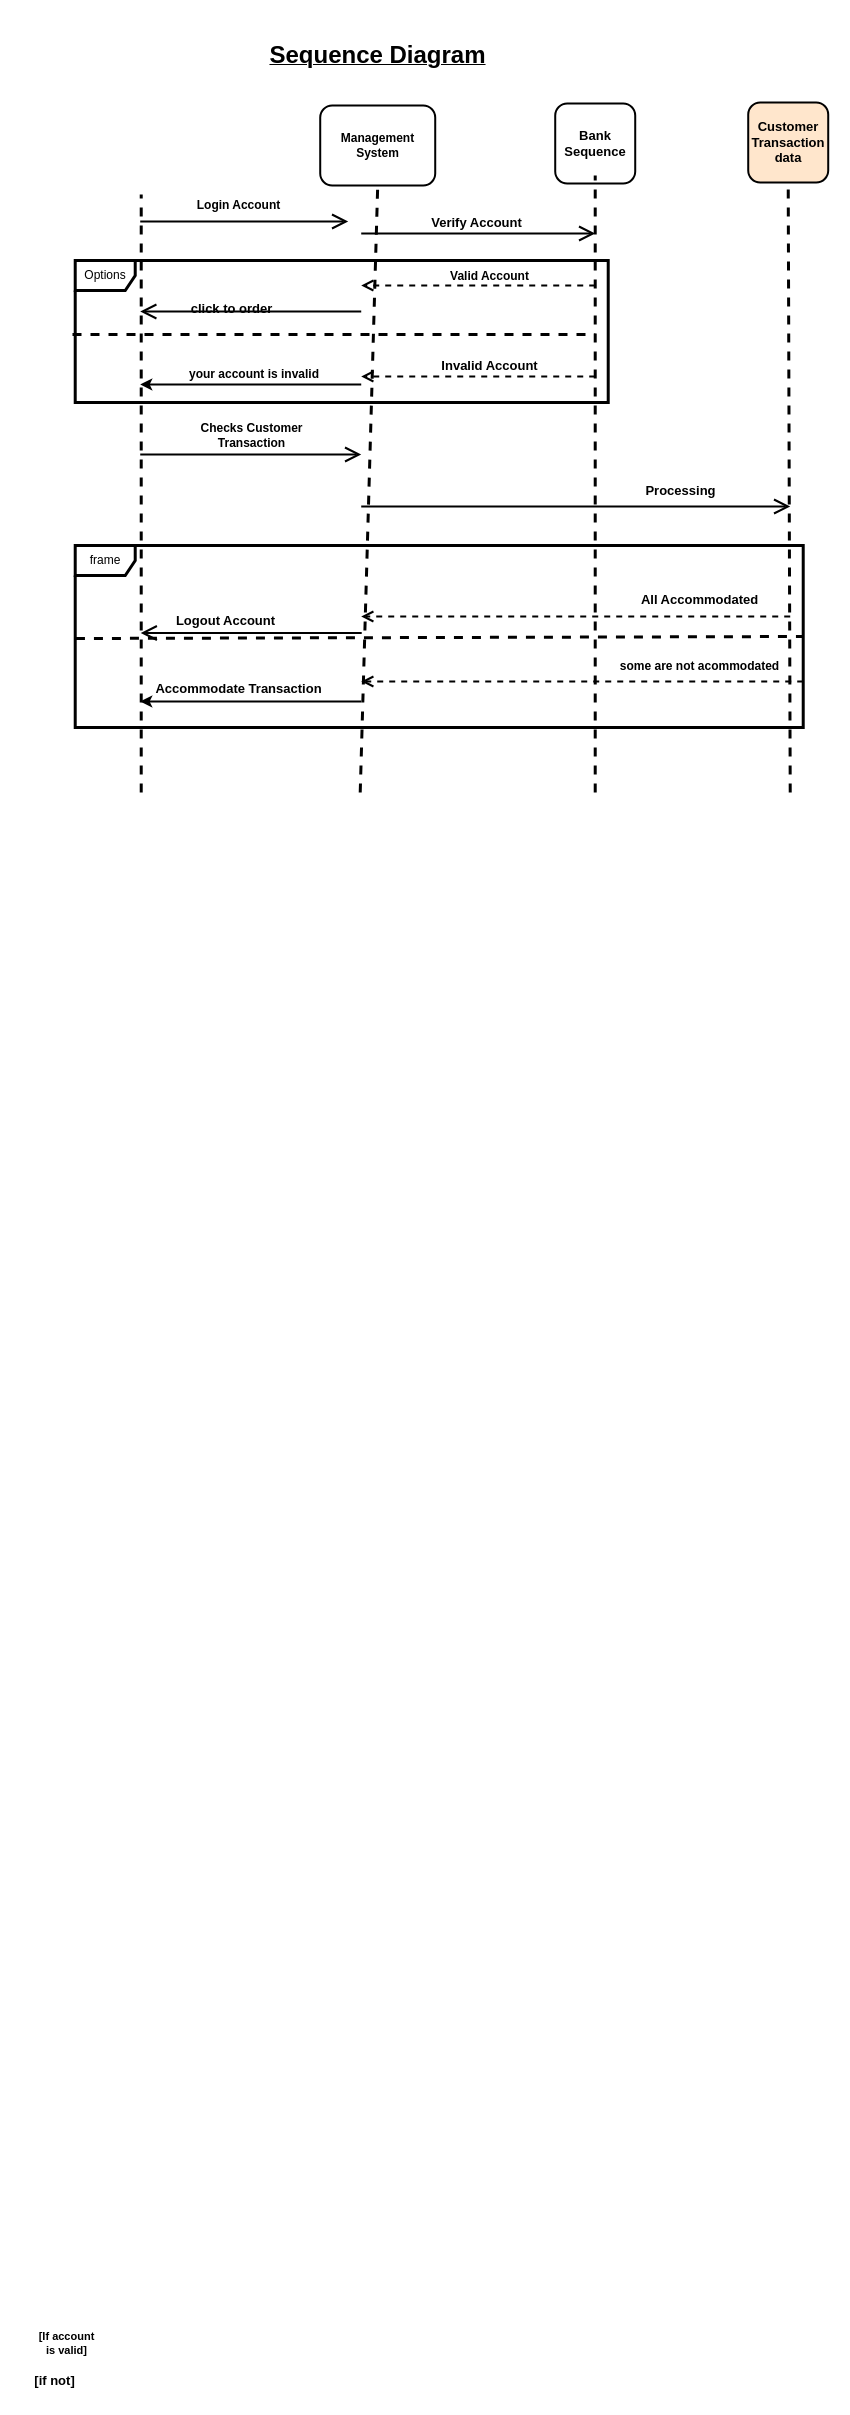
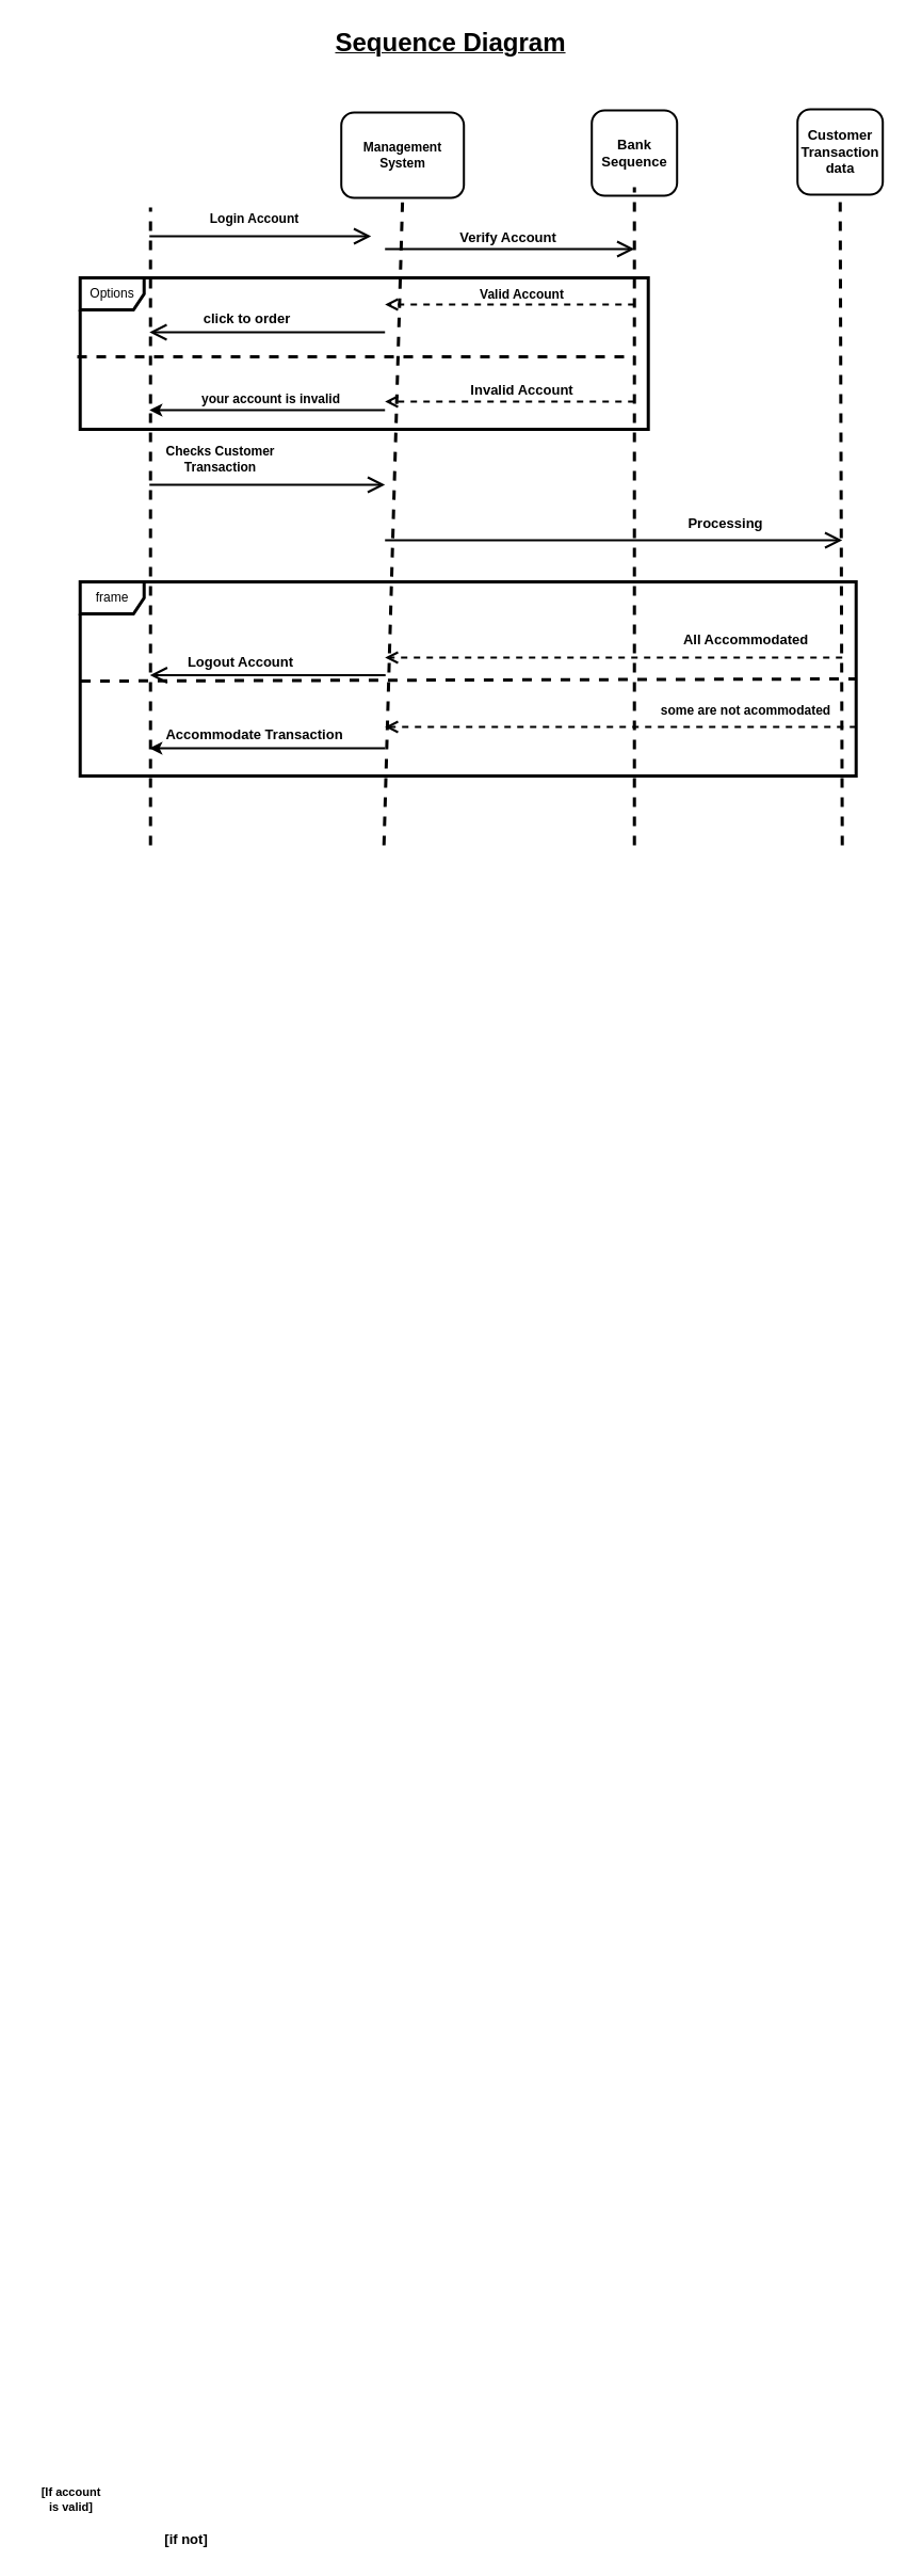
- <mxCell id="35" value="&lt;font style=&quot;font-size: 15px;&quot;&gt;&lt;b&gt;&lt;font style=&quot;font-size: 15px;&quot;&gt;&lt;u&gt;&lt;font style=&quot;font-size: 16px;&quot;&gt;&lt;font style=&quot;font-size: 17px;&quot;&gt;&lt;font style=&quot;font-size: 18px;&quot;&gt;&lt;font style=&quot;font-size: 19px;&quot;&gt;&lt;font style=&quot;font-size: 20px;&quot;&gt;&lt;font style=&quot;font-size: 21px;&quot;&gt;&lt;font style=&quot;font-size: 22px;&quot;&gt;&lt;font style=&quot;font-size: 23px;&quot;&gt;&lt;font style=&quot;font-size: 24px;&quot;&gt;Sequence Diagram&lt;/font&gt;&lt;/font&gt;&lt;/font&gt;&lt;/font&gt;&lt;/font&gt;&lt;/font&gt;&lt;/font&gt;&lt;/font&gt;&lt;/font&gt;&lt;/u&gt;&lt;/font&gt;&lt;/b&gt;&lt;/font&gt;" style="text;html=1;align=center;verticalAlign=middle;resizable=0;points=[];autosize=1;strokeColor=none;fillColor=none;" vertex="1" parent="1"><mxGeometry x="253" y="35" width="247" height="39" as="geometry" /></mxCell>
+ <mxCell id="35" value="&lt;font style=&quot;font-size: 15px;&quot;&gt;&lt;b&gt;&lt;font style=&quot;font-size: 15px;&quot;&gt;&lt;u&gt;&lt;font style=&quot;font-size: 16px;&quot;&gt;&lt;font style=&quot;font-size: 17px;&quot;&gt;&lt;font style=&quot;font-size: 18px;&quot;&gt;&lt;font style=&quot;font-size: 19px;&quot;&gt;&lt;font style=&quot;font-size: 20px;&quot;&gt;&lt;font style=&quot;font-size: 21px;&quot;&gt;&lt;font style=&quot;font-size: 22px;&quot;&gt;&lt;font style=&quot;font-size: 23px;&quot;&gt;&lt;font style=&quot;font-size: 24px;&quot;&gt;Sequence Diagram&lt;/font&gt;&lt;/font&gt;&lt;/font&gt;&lt;/font&gt;&lt;/font&gt;&lt;/font&gt;&lt;/font&gt;&lt;/font&gt;&lt;/font&gt;&lt;/u&gt;&lt;/font&gt;&lt;/b&gt;&lt;/font&gt;" style="text;html=1;align=center;verticalAlign=middle;resizable=0;points=[];autosize=1;strokeColor=none;fillColor=none;" vertex="1" parent="1"><mxGeometry x="298" y="20" width="247" height="39" as="geometry" /></mxCell>
- <mxCell id="4" value="&lt;div style=&quot;font-size: 13px;&quot;&gt;&lt;font style=&quot;font-size: 13px;&quot;&gt;&lt;b&gt;Customer&lt;/b&gt;&lt;/font&gt;&lt;/div&gt;&lt;div style=&quot;font-size: 13px;&quot;&gt;&lt;font style=&quot;font-size: 13px;&quot;&gt;&lt;b&gt;Transaction&lt;/b&gt;&lt;/font&gt;&lt;/div&gt;&lt;div style=&quot;font-size: 13px;&quot;&gt;&lt;b&gt;&lt;font style=&quot;font-size: 13px;&quot;&gt;data&lt;/font&gt;&lt;br&gt;&lt;/b&gt;&lt;/div&gt;" style="whiteSpace=wrap;html=1;aspect=fixed;rounded=1;strokeWidth=2;fillColor=#ffe6cc;" vertex="1" parent="1"><mxGeometry x="747.72" y="102" width="80" height="80" as="geometry" /></mxCell>
+ <mxCell id="4" value="&lt;div style=&quot;font-size: 13px;&quot;&gt;&lt;font style=&quot;font-size: 13px;&quot;&gt;&lt;b&gt;Customer&lt;/b&gt;&lt;/font&gt;&lt;/div&gt;&lt;div style=&quot;font-size: 13px;&quot;&gt;&lt;font style=&quot;font-size: 13px;&quot;&gt;&lt;b&gt;Transaction&lt;/b&gt;&lt;/font&gt;&lt;/div&gt;&lt;div style=&quot;font-size: 13px;&quot;&gt;&lt;b&gt;&lt;font style=&quot;font-size: 13px;&quot;&gt;data&lt;/font&gt;&lt;br&gt;&lt;/b&gt;&lt;/div&gt;" style="whiteSpace=wrap;html=1;aspect=fixed;rounded=1;strokeWidth=2;" vertex="1" parent="1"><mxGeometry x="747.72" y="102" width="80" height="80" as="geometry" /></mxCell>
- <mxCell id="19" value="&lt;b&gt;&lt;font style=&quot;font-size: 13px;&quot;&gt;click to order&lt;/font&gt;&lt;/b&gt;" style="text;html=1;align=center;verticalAlign=middle;resizable=0;points=[];autosize=1;strokeColor=none;fillColor=none;" vertex="1" parent="1"><mxGeometry x="172.72" y="295" width="117" height="26" as="geometry" /></mxCell>
+ <mxCell id="19" value="&lt;b&gt;&lt;font style=&quot;font-size: 13px;&quot;&gt;click to order&lt;/font&gt;&lt;/b&gt;" style="text;html=1;align=center;verticalAlign=middle;resizable=0;points=[];autosize=1;strokeColor=none;fillColor=none;" vertex="1" parent="1"><mxGeometry x="172.72" y="285" width="117" height="26" as="geometry" /></mxCell>
- <mxCell id="24" value="&lt;div&gt;&lt;b&gt;Checks Customer&lt;/b&gt;&lt;/div&gt;&lt;div&gt;&lt;b&gt;Transaction&lt;br&gt;&lt;/b&gt;&lt;/div&gt;" style="text;html=1;align=center;verticalAlign=middle;resizable=0;points=[];autosize=1;strokeColor=none;fillColor=none;" vertex="1" parent="1"><mxGeometry x="185.72" y="415" width="130" height="39" as="geometry" /></mxCell>
+ <mxCell id="24" value="&lt;div&gt;&lt;b&gt;Checks Customer&lt;/b&gt;&lt;/div&gt;&lt;div&gt;&lt;b&gt;Transaction&lt;br&gt;&lt;/b&gt;&lt;/div&gt;" style="text;html=1;align=center;verticalAlign=middle;resizable=0;points=[];autosize=1;strokeColor=none;fillColor=none;" vertex="1" parent="1"><mxGeometry x="140.72" y="410" width="130" height="39" as="geometry" /></mxCell>
- <mxCell id="22" value="&lt;b&gt;&lt;font style=&quot;font-size: 13px;&quot;&gt;[if not]&lt;/font&gt;&lt;/b&gt;" style="text;html=1;align=center;verticalAlign=middle;resizable=0;points=[];autosize=1;strokeColor=none;fillColor=none;" vertex="1" parent="1"><mxGeometry x="21" y="2367" width="65" height="26" as="geometry" /></mxCell>
+ <mxCell id="22" value="&lt;b&gt;&lt;font style=&quot;font-size: 13px;&quot;&gt;[if not]&lt;/font&gt;&lt;/b&gt;" style="text;html=1;align=center;verticalAlign=middle;resizable=0;points=[];autosize=1;strokeColor=none;fillColor=none;" vertex="1" parent="1"><mxGeometry x="141" y="2367" width="65" height="26" as="geometry" /></mxCell>
